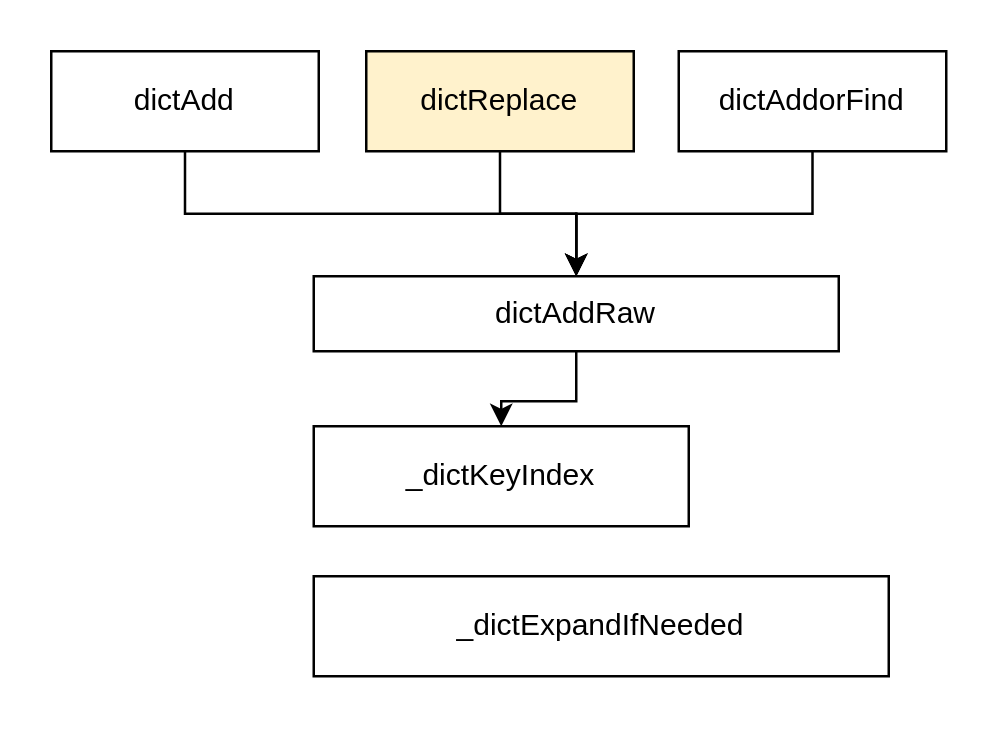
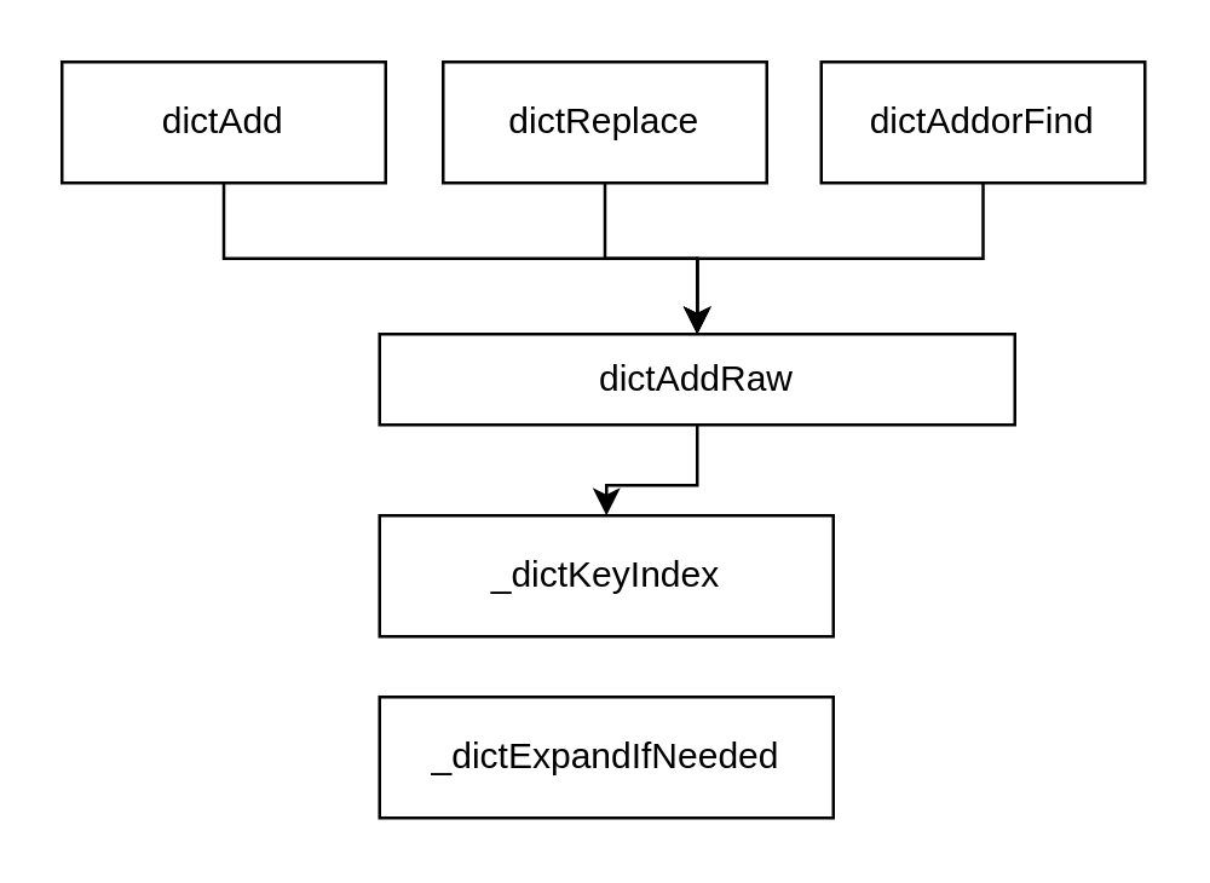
- <mxCell id="7" value="dictReplace" style="rounded=0;whiteSpace=wrap;html=1;fillColor=#fff2cc;" parent="1" vertex="1"><mxGeometry x="146" y="20" width="107" height="40" as="geometry" /></mxCell>
+ <mxCell id="7" value="dictReplace" style="rounded=0;whiteSpace=wrap;html=1;" parent="1" vertex="1"><mxGeometry x="146" y="20" width="107" height="40" as="geometry" /></mxCell>
- <mxCell id="2" value="_dictExpandIfNeeded" style="rounded=0;whiteSpace=wrap;html=1;" parent="1" vertex="1"><mxGeometry x="125" y="230" width="230" height="40" as="geometry" /></mxCell>
+ <mxCell id="2" value="_dictExpandIfNeeded" style="rounded=0;whiteSpace=wrap;html=1;" parent="1" vertex="1"><mxGeometry x="125" y="230" width="150" height="40" as="geometry" /></mxCell>
